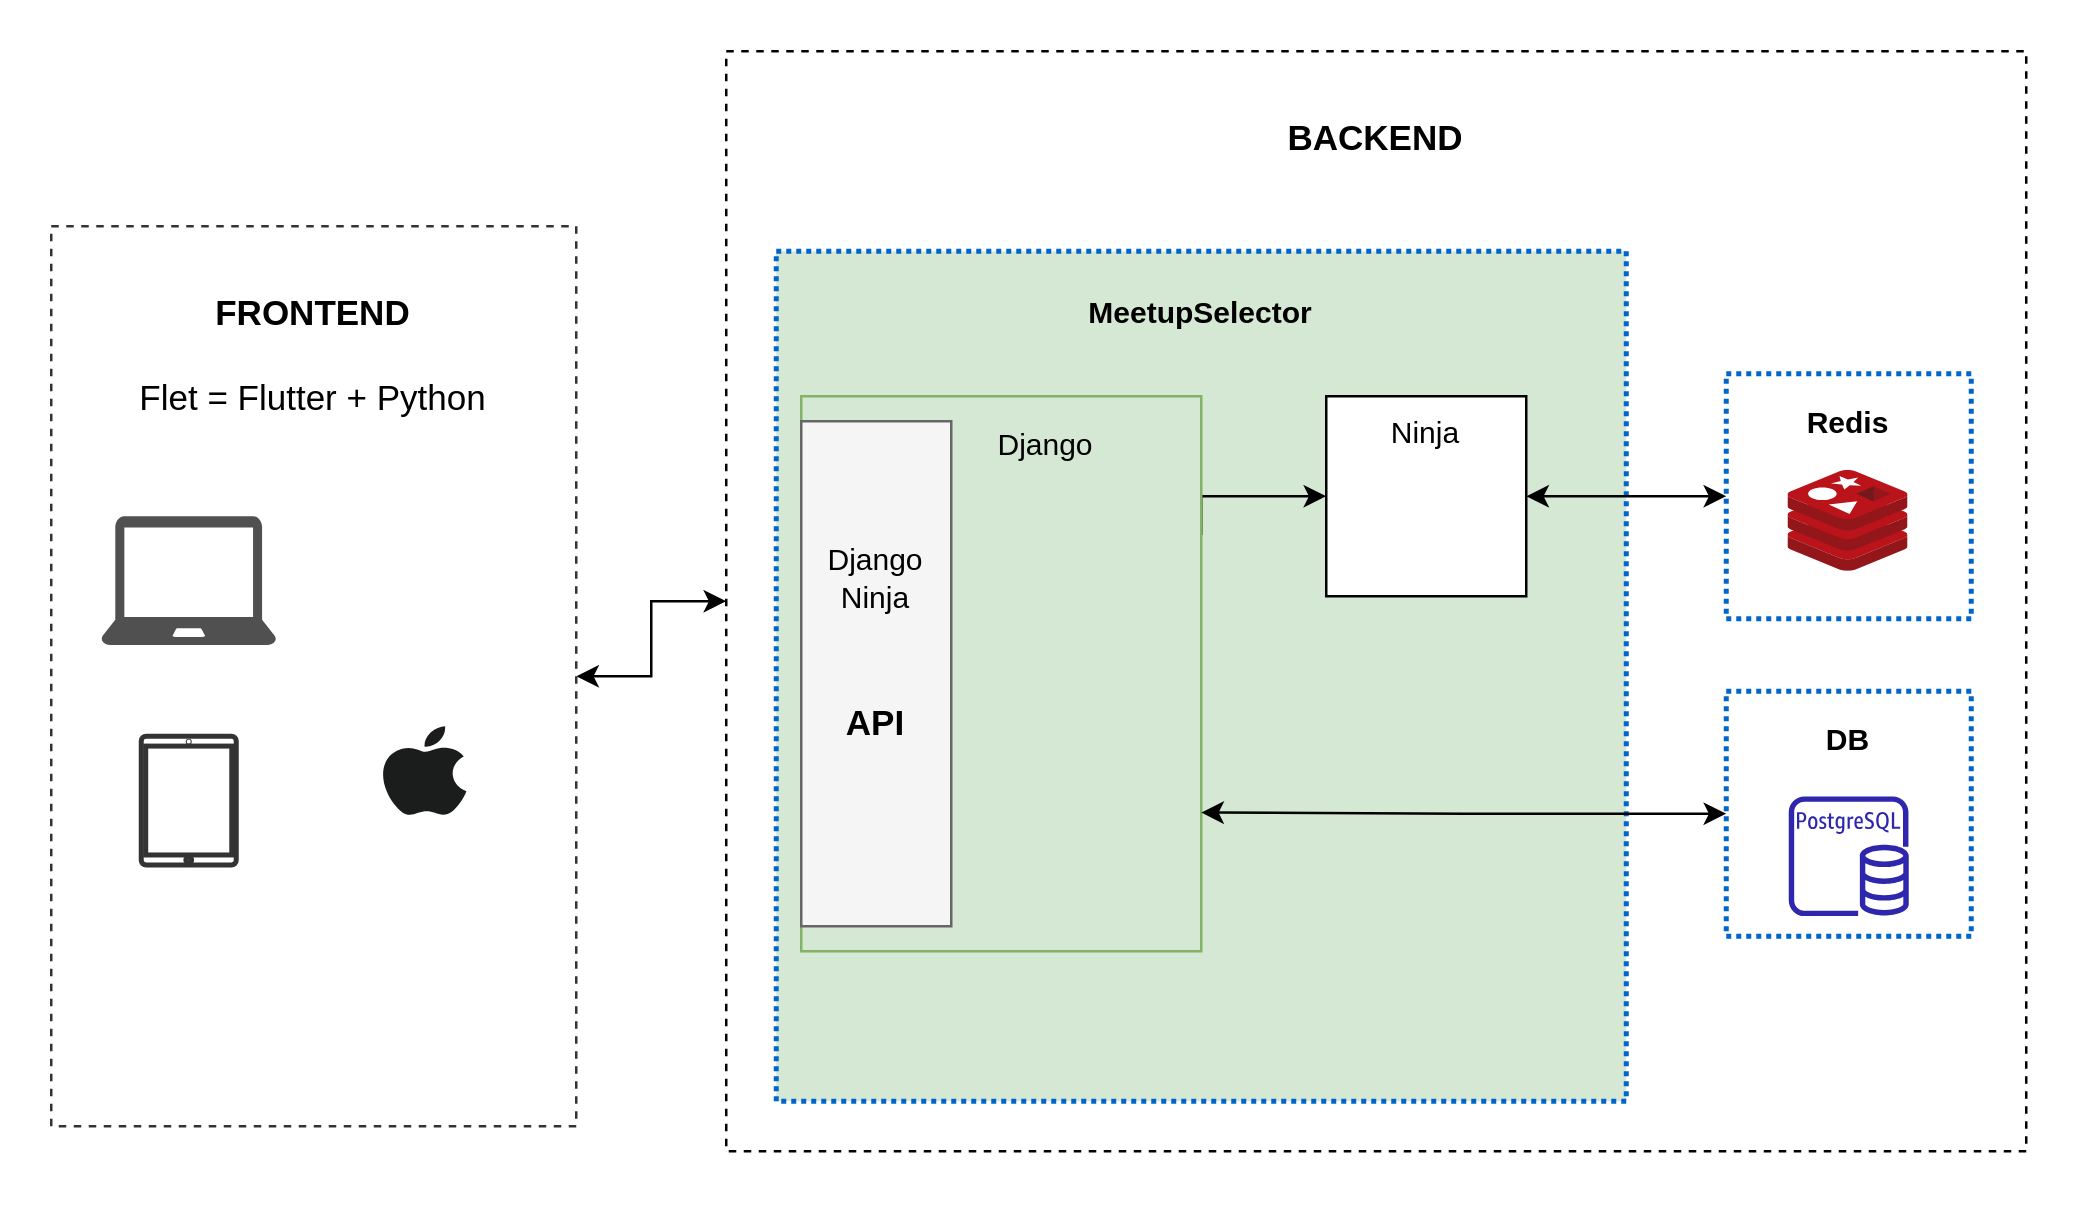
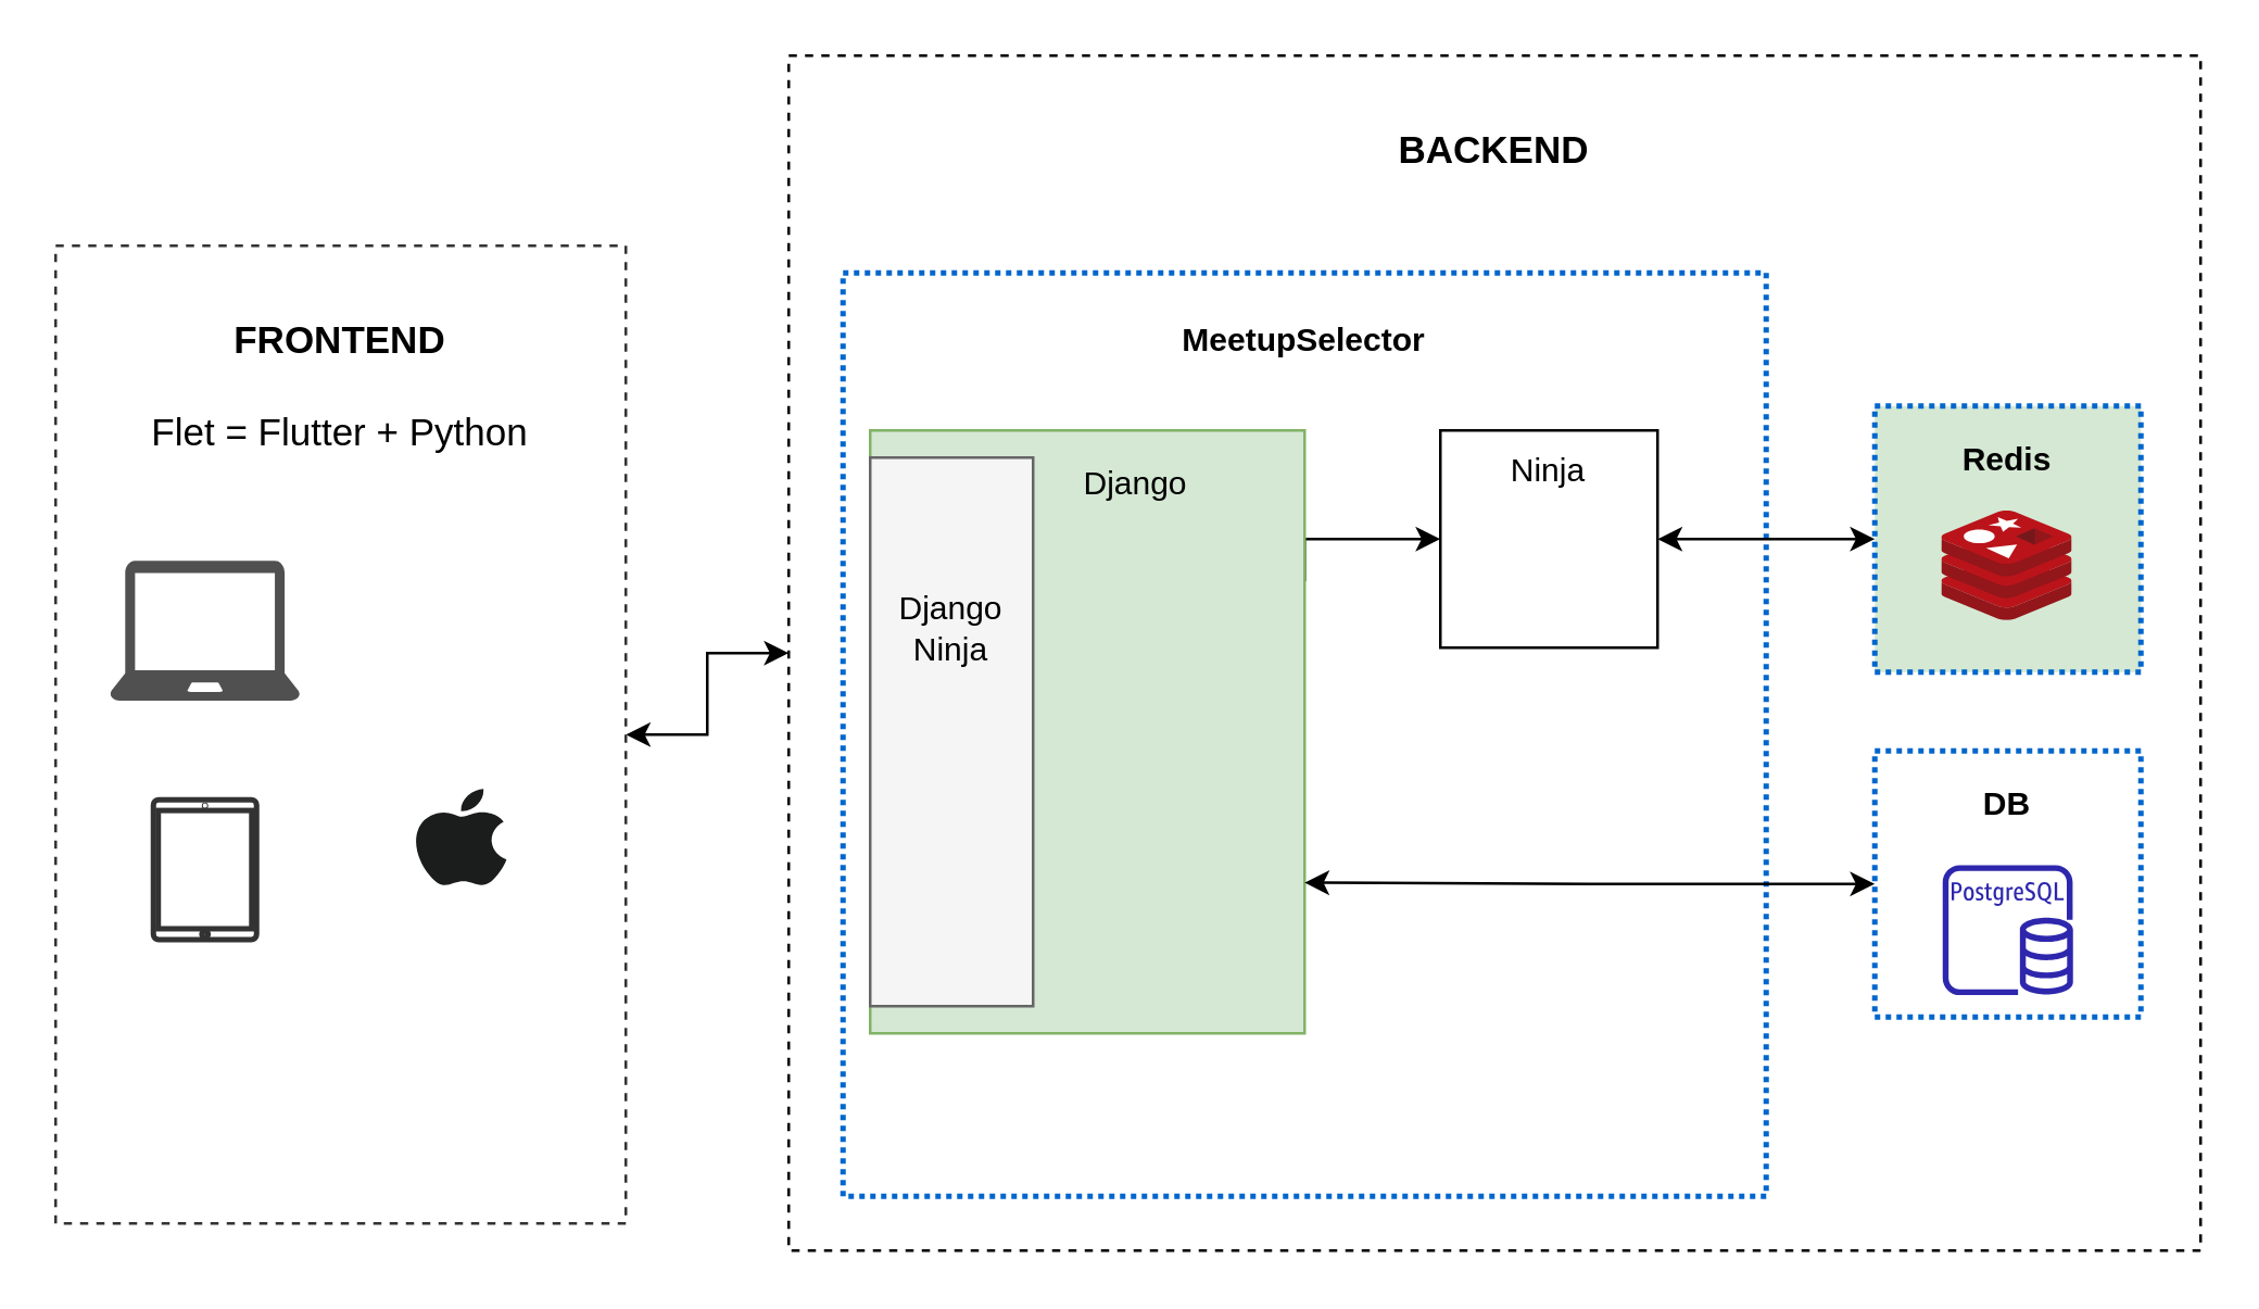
- <mxCell id="5" value="MeetupSelector" style="whiteSpace=wrap;html=1;aspect=fixed;verticalAlign=top;spacingTop=11;dashed=1;strokeWidth=2;strokeColor=#0066CC;dashPattern=1 1;fontStyle=1;fillColor=#d5e8d4;" vertex="1" parent="1"><mxGeometry x="310" y="100" width="340" height="340" as="geometry" /></mxCell>
+ <mxCell id="5" value="MeetupSelector" style="whiteSpace=wrap;html=1;aspect=fixed;verticalAlign=top;spacingTop=11;dashed=1;strokeWidth=2;strokeColor=#0066CC;dashPattern=1 1;fontStyle=1" vertex="1" parent="1"><mxGeometry x="310" y="100" width="340" height="340" as="geometry" /></mxCell>
- <mxCell id="6" value="Redis" style="whiteSpace=wrap;html=1;aspect=fixed;verticalAlign=top;spacingTop=6;strokeWidth=2;dashed=1;dashPattern=1 1;strokeColor=#0066CC;fontStyle=1" vertex="1" parent="1"><mxGeometry x="690" y="149" width="98" height="98" as="geometry" /></mxCell>
+ <mxCell id="6" value="Redis" style="whiteSpace=wrap;html=1;aspect=fixed;verticalAlign=top;spacingTop=6;strokeWidth=2;dashed=1;dashPattern=1 1;strokeColor=#0066CC;fontStyle=1;fillColor=#d5e8d4;" vertex="1" parent="1"><mxGeometry x="690" y="149" width="98" height="98" as="geometry" /></mxCell>
- <mxCell id="21" value="API" style="text;html=1;strokeColor=none;fillColor=none;align=center;verticalAlign=middle;whiteSpace=wrap;rounded=0;fontStyle=1;fontSize=14;" vertex="1" parent="1"><mxGeometry x="320" y="274" width="60" height="30" as="geometry" /></mxCell>
